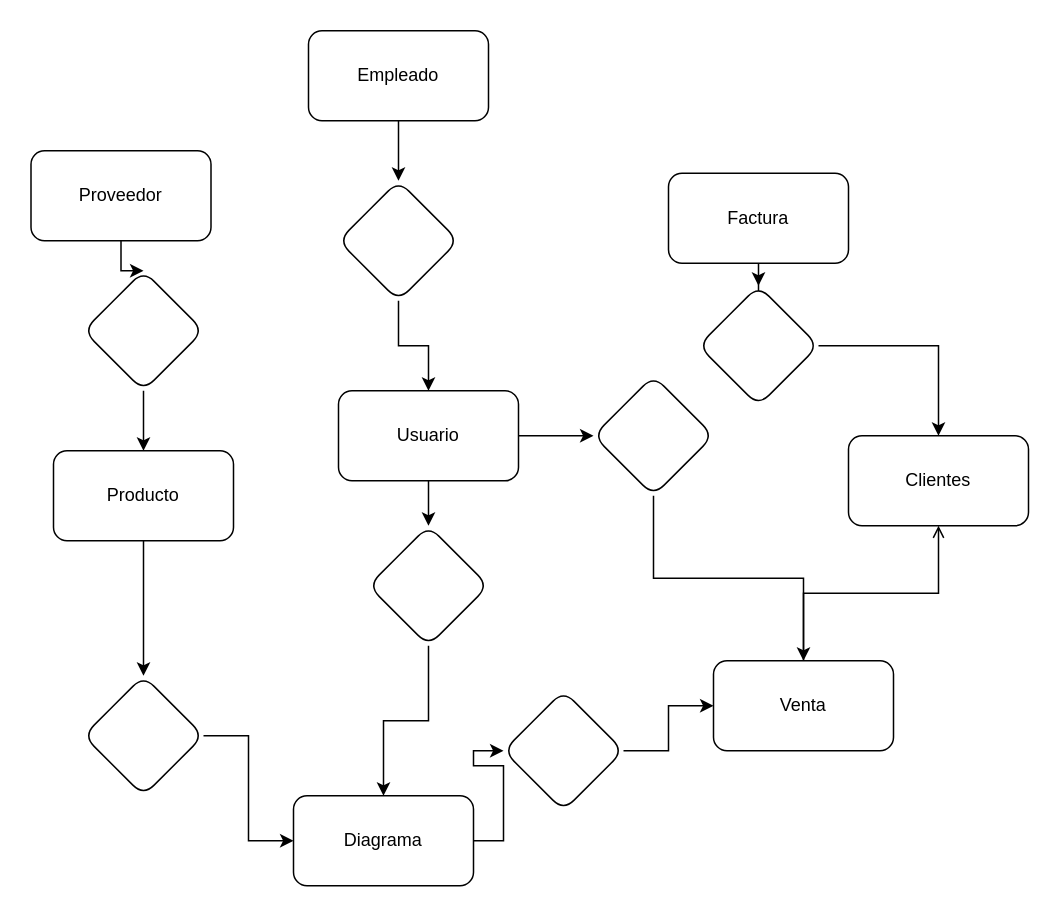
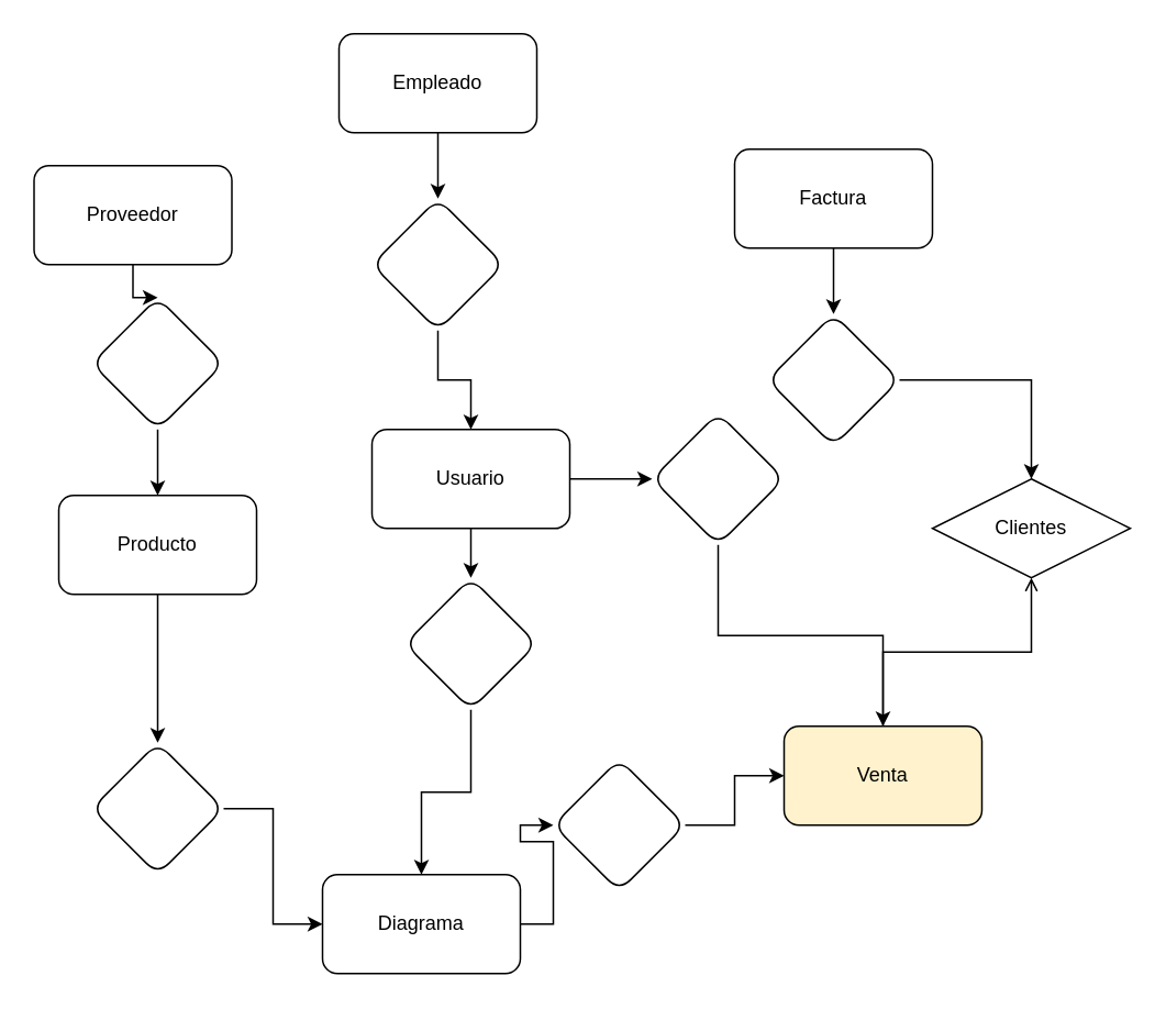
- <mxCell id="15" value="Factura" style="rounded=1;whiteSpace=wrap;html=1;" vertex="1" parent="1"><mxGeometry x="445" y="115" width="120" height="60" as="geometry" /></mxCell>
+ <mxCell id="15" value="Factura" style="rounded=1;whiteSpace=wrap;html=1;" vertex="1" parent="1"><mxGeometry x="445" y="90" width="120" height="60" as="geometry" /></mxCell>
- <mxCell id="4" value="Clientes" style="rounded=1;whiteSpace=wrap;html=1;" vertex="1" parent="1"><mxGeometry x="565" y="290" width="120" height="60" as="geometry" /></mxCell>
+ <mxCell id="4" value="Clientes" style="rhombus;whiteSpace=wrap;html=1;" vertex="1" parent="1"><mxGeometry x="565" y="290" width="120" height="60" as="geometry" /></mxCell>
- <mxCell id="13" value="Venta" style="rounded=1;whiteSpace=wrap;html=1;" vertex="1" parent="1"><mxGeometry x="475" y="440" width="120" height="60" as="geometry" /></mxCell>
+ <mxCell id="13" value="Venta" style="rounded=1;whiteSpace=wrap;html=1;fillColor=#fff2cc;" vertex="1" parent="1"><mxGeometry x="475" y="440" width="120" height="60" as="geometry" /></mxCell>
